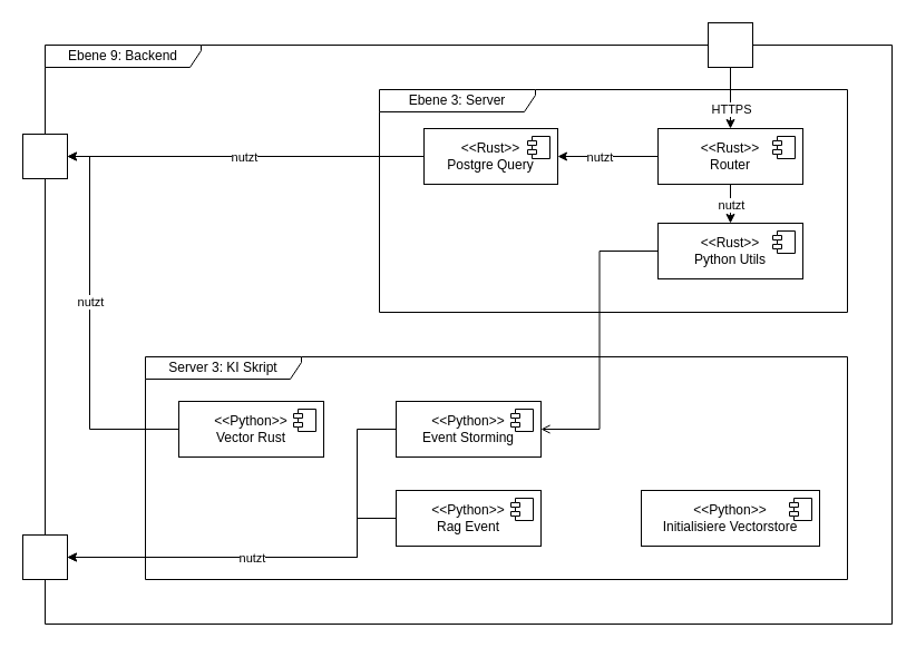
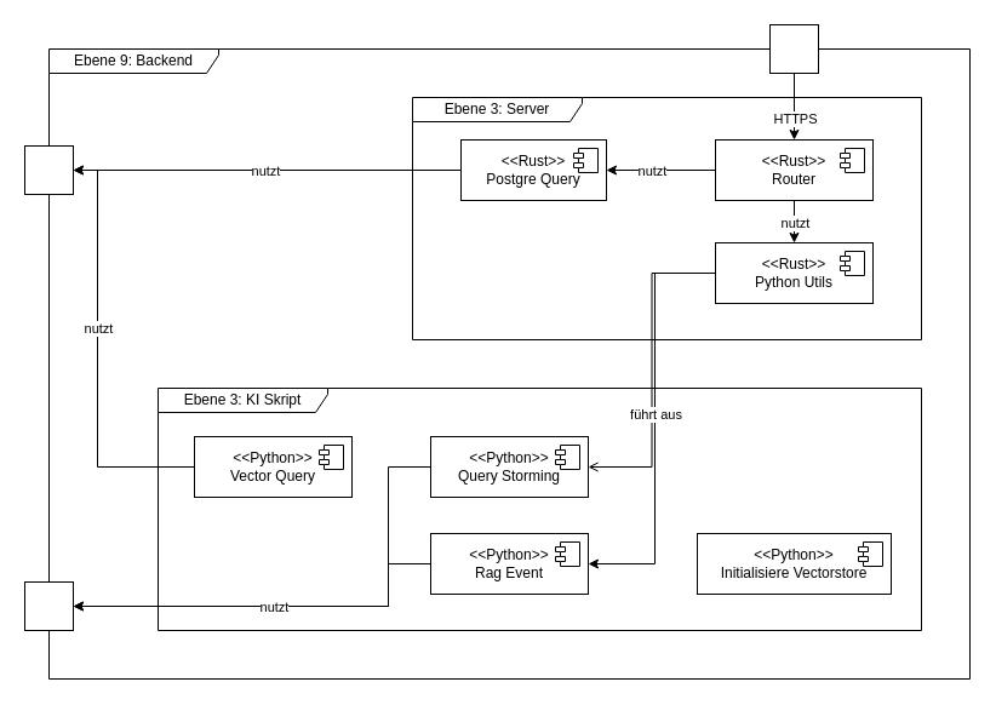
- <mxCell id="21" value="Server 3: KI Skript" style="shape=umlFrame;whiteSpace=wrap;html=1;pointerEvents=0;width=140;height=20;" parent="1" vertex="1"><mxGeometry x="130" y="320" width="630" height="200" as="geometry" /></mxCell>
+ <mxCell id="21" value="Ebene 3: KI Skript" style="shape=umlFrame;whiteSpace=wrap;html=1;pointerEvents=0;width=140;height=20;" parent="1" vertex="1"><mxGeometry x="130" y="320" width="630" height="200" as="geometry" /></mxCell>
+ <mxCell id="34" value="" style="endArrow=classic;html=1;rounded=0;exitX=0;exitY=0.5;exitDx=0;exitDy=0;entryX=1;entryY=0.5;entryDx=0;entryDy=0;" parent="1" source="9" target="24" edge="1"><mxGeometry width="50" height="50" relative="1" as="geometry"><mxPoint x="560" y="680" as="sourcePoint" /><mxPoint x="370" y="830" as="targetPoint" /><Array as="points"><mxPoint x="540" y="225" /><mxPoint x="540" y="465" /></Array></mxGeometry></mxCell>
+ <mxCell id="35" value="führt aus" style="edgeLabel;html=1;align=center;verticalAlign=middle;resizable=0;points=[];" parent="34" vertex="1" connectable="0"><mxGeometry x="-0.15" y="1" relative="1" as="geometry"><mxPoint x="-1" y="19" as="offset" /></mxGeometry></mxCell>
- <mxCell id="30" value="&lt;div&gt;&amp;lt;&amp;lt;Python&amp;gt;&amp;gt;&lt;/div&gt;&lt;div&gt;Vector Rust&lt;/div&gt;" style="html=1;dropTarget=0;whiteSpace=wrap;" parent="1" vertex="1"><mxGeometry x="160" y="360" width="130" height="50" as="geometry" /></mxCell>
+ <mxCell id="30" value="&lt;div&gt;&amp;lt;&amp;lt;Python&amp;gt;&amp;gt;&lt;/div&gt;&lt;div&gt;Vector Query&lt;/div&gt;" style="html=1;dropTarget=0;whiteSpace=wrap;" parent="1" vertex="1"><mxGeometry x="160" y="360" width="130" height="50" as="geometry" /></mxCell>
- <mxCell id="28" value="&lt;div&gt;&amp;lt;&amp;lt;Python&amp;gt;&amp;gt;&lt;/div&gt;&lt;div&gt;Event Storming&lt;/div&gt;" style="html=1;dropTarget=0;whiteSpace=wrap;" parent="1" vertex="1"><mxGeometry x="355" y="360" width="130" height="50" as="geometry" /></mxCell>
+ <mxCell id="28" value="&lt;div&gt;&amp;lt;&amp;lt;Python&amp;gt;&amp;gt;&lt;/div&gt;&lt;div&gt;Query Storming&lt;/div&gt;" style="html=1;dropTarget=0;whiteSpace=wrap;" parent="1" vertex="1"><mxGeometry x="355" y="360" width="130" height="50" as="geometry" /></mxCell>
